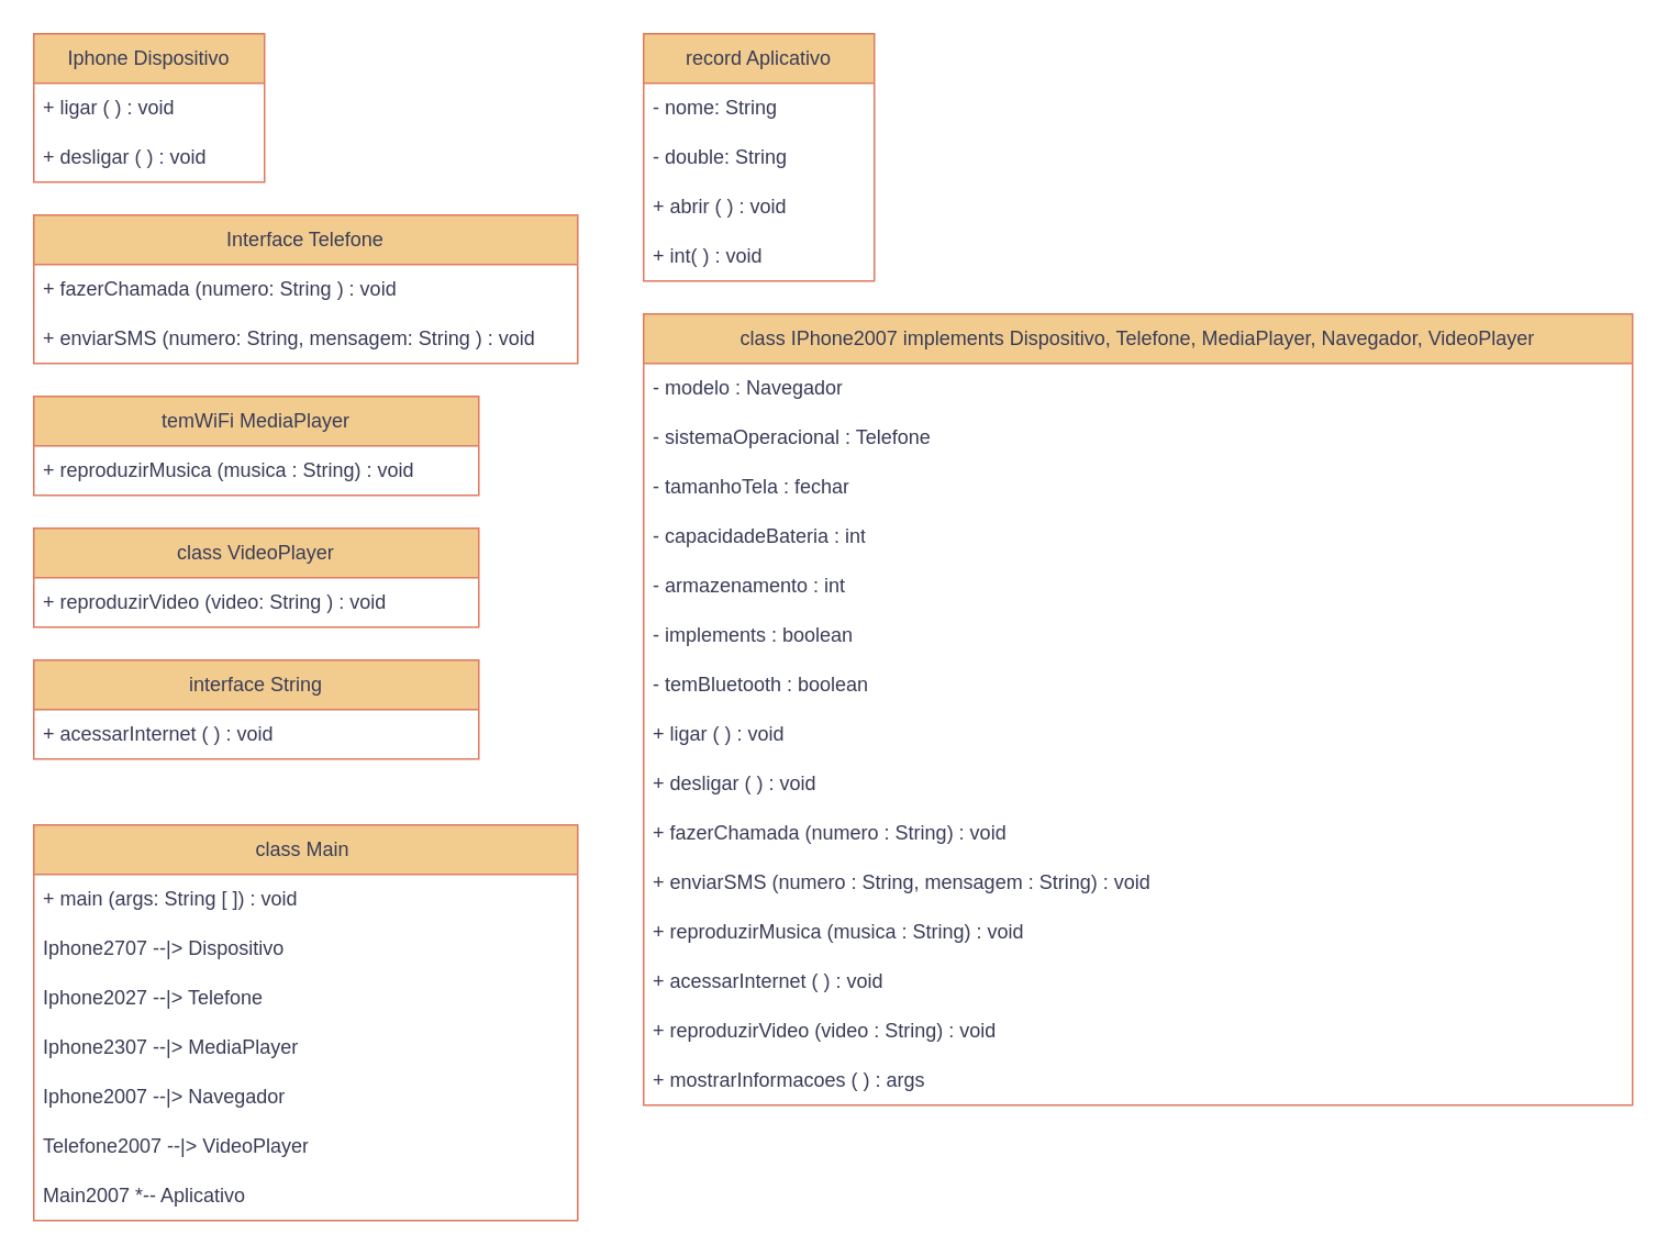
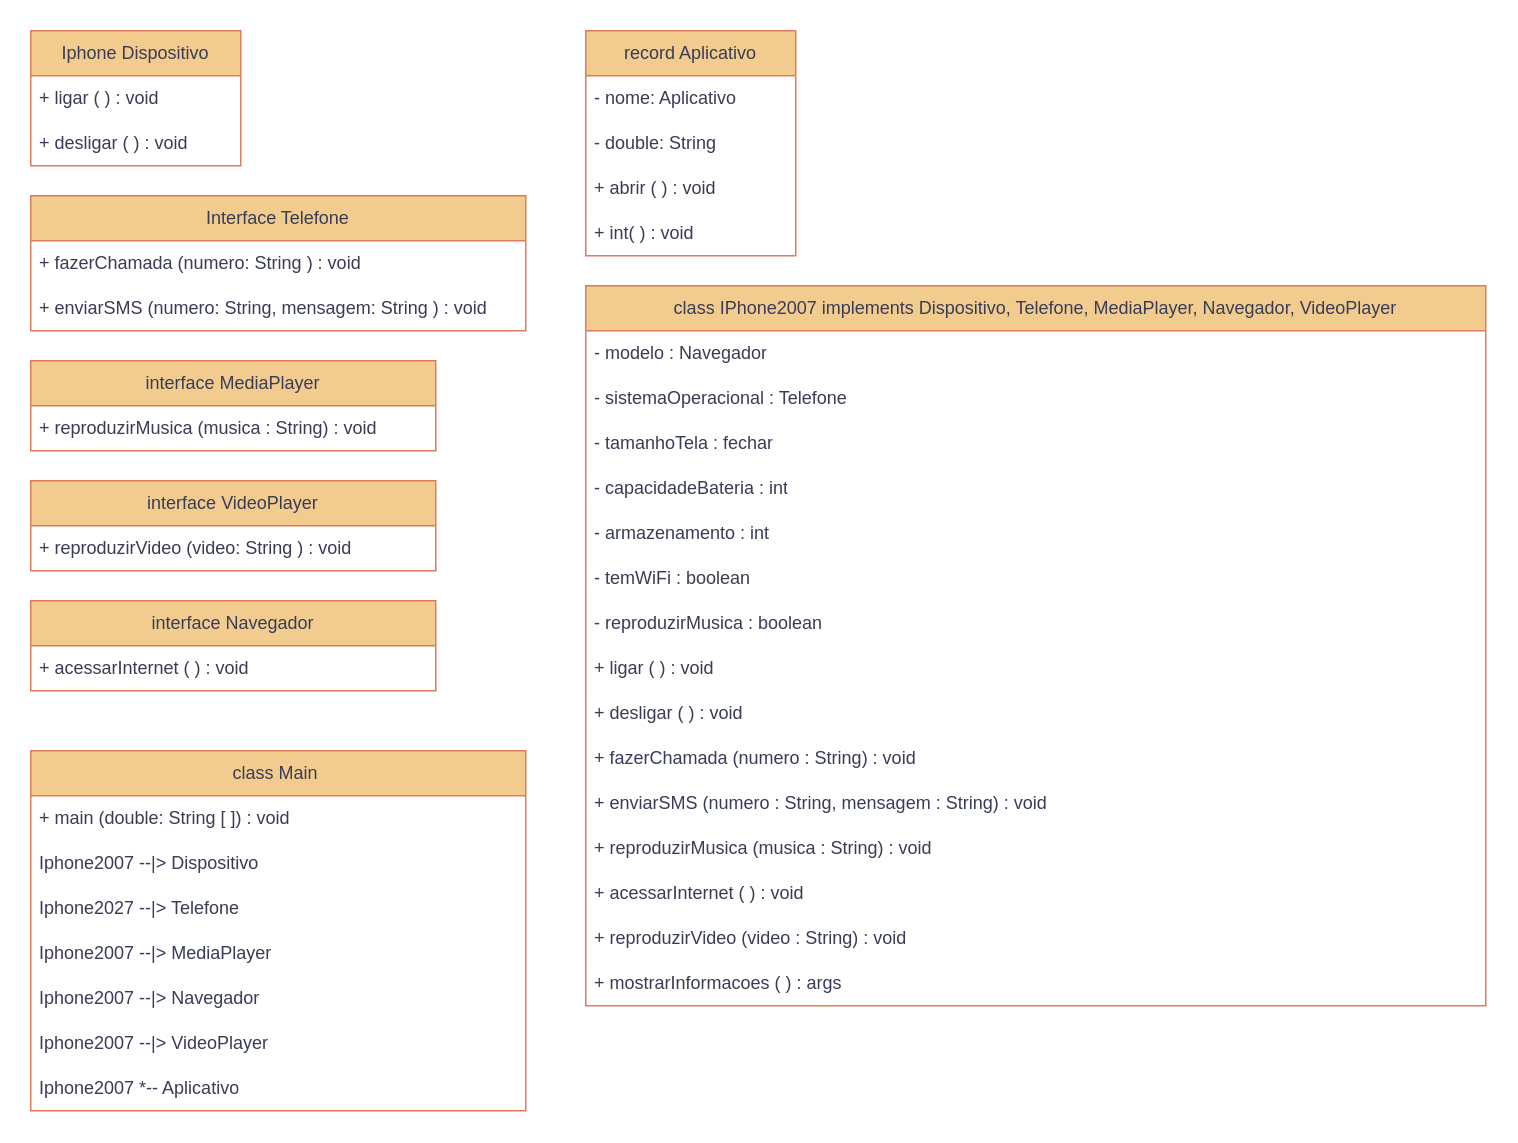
- <mxCell id="13" value="- nome: String" style="text;strokeColor=none;fillColor=none;align=left;verticalAlign=middle;spacingLeft=4;spacingRight=4;overflow=hidden;points=[[0,0.5],[1,0.5]];portConstraint=eastwest;rotatable=0;whiteSpace=wrap;html=1;labelBackgroundColor=none;fontColor=#393C56;" vertex="1" parent="12"><mxGeometry y="30" width="140" height="30" as="geometry" /></mxCell>
+ <mxCell id="13" value="- nome: Aplicativo" style="text;strokeColor=none;fillColor=none;align=left;verticalAlign=middle;spacingLeft=4;spacingRight=4;overflow=hidden;points=[[0,0.5],[1,0.5]];portConstraint=eastwest;rotatable=0;whiteSpace=wrap;html=1;labelBackgroundColor=none;fontColor=#393C56;" vertex="1" parent="12"><mxGeometry y="30" width="140" height="30" as="geometry" /></mxCell>
- <mxCell id="8" value="temWiFi MediaPlayer" style="swimlane;fontStyle=0;childLayout=stackLayout;horizontal=1;startSize=30;horizontalStack=0;resizeParent=1;resizeParentMax=0;resizeLast=0;collapsible=1;marginBottom=0;whiteSpace=wrap;html=1;labelBackgroundColor=none;fillColor=#F2CC8F;strokeColor=#E07A5F;fontColor=#393C56;" vertex="1" parent="1"><mxGeometry y="240" width="270" height="60" as="geometry" x="20" /></mxCell>
+ <mxCell id="8" value="interface MediaPlayer" style="swimlane;fontStyle=0;childLayout=stackLayout;horizontal=1;startSize=30;horizontalStack=0;resizeParent=1;resizeParentMax=0;resizeLast=0;collapsible=1;marginBottom=0;whiteSpace=wrap;html=1;labelBackgroundColor=none;fillColor=#F2CC8F;strokeColor=#E07A5F;fontColor=#393C56;" vertex="1" parent="1"><mxGeometry y="240" width="270" height="60" as="geometry" x="20" /></mxCell>
- <mxCell id="33" value="class VideoPlayer" style="swimlane;fontStyle=0;childLayout=stackLayout;horizontal=1;startSize=30;horizontalStack=0;resizeParent=1;resizeParentMax=0;resizeLast=0;collapsible=1;marginBottom=0;whiteSpace=wrap;html=1;labelBackgroundColor=none;fillColor=#F2CC8F;strokeColor=#E07A5F;fontColor=#393C56;" vertex="1" parent="1"><mxGeometry y="320" width="270" height="60" as="geometry" x="20" /></mxCell>
+ <mxCell id="33" value="interface VideoPlayer" style="swimlane;fontStyle=0;childLayout=stackLayout;horizontal=1;startSize=30;horizontalStack=0;resizeParent=1;resizeParentMax=0;resizeLast=0;collapsible=1;marginBottom=0;whiteSpace=wrap;html=1;labelBackgroundColor=none;fillColor=#F2CC8F;strokeColor=#E07A5F;fontColor=#393C56;" vertex="1" parent="1"><mxGeometry y="320" width="270" height="60" as="geometry" x="20" /></mxCell>
- <mxCell id="23" value="- implements : boolean" style="text;strokeColor=none;fillColor=none;align=left;verticalAlign=middle;spacingLeft=4;spacingRight=4;overflow=hidden;points=[[0,0.5],[1,0.5]];portConstraint=eastwest;rotatable=0;whiteSpace=wrap;html=1;labelBackgroundColor=none;fontColor=#393C56;" vertex="1" parent="17"><mxGeometry y="180" width="600" height="30" as="geometry" /></mxCell>
+ <mxCell id="23" value="- temWiFi : boolean" style="text;strokeColor=none;fillColor=none;align=left;verticalAlign=middle;spacingLeft=4;spacingRight=4;overflow=hidden;points=[[0,0.5],[1,0.5]];portConstraint=eastwest;rotatable=0;whiteSpace=wrap;html=1;labelBackgroundColor=none;fontColor=#393C56;" vertex="1" parent="17"><mxGeometry y="180" width="600" height="30" as="geometry" /></mxCell>
- <mxCell id="10" value="interface String" style="swimlane;fontStyle=0;childLayout=stackLayout;horizontal=1;startSize=30;horizontalStack=0;resizeParent=1;resizeParentMax=0;resizeLast=0;collapsible=1;marginBottom=0;whiteSpace=wrap;html=1;labelBackgroundColor=none;fillColor=#F2CC8F;strokeColor=#E07A5F;fontColor=#393C56;" vertex="1" parent="1"><mxGeometry y="400" width="270" height="60" as="geometry" x="20" /></mxCell>
+ <mxCell id="10" value="interface Navegador" style="swimlane;fontStyle=0;childLayout=stackLayout;horizontal=1;startSize=30;horizontalStack=0;resizeParent=1;resizeParentMax=0;resizeLast=0;collapsible=1;marginBottom=0;whiteSpace=wrap;html=1;labelBackgroundColor=none;fillColor=#F2CC8F;strokeColor=#E07A5F;fontColor=#393C56;" vertex="1" parent="1"><mxGeometry y="400" width="270" height="60" as="geometry" x="20" /></mxCell>
- <mxCell id="24" value="- temBluetooth : boolean" style="text;strokeColor=none;fillColor=none;align=left;verticalAlign=middle;spacingLeft=4;spacingRight=4;overflow=hidden;points=[[0,0.5],[1,0.5]];portConstraint=eastwest;rotatable=0;whiteSpace=wrap;html=1;labelBackgroundColor=none;fontColor=#393C56;" vertex="1" parent="17"><mxGeometry y="210" width="600" height="30" as="geometry" /></mxCell>
+ <mxCell id="24" value="- reproduzirMusica : boolean" style="text;strokeColor=none;fillColor=none;align=left;verticalAlign=middle;spacingLeft=4;spacingRight=4;overflow=hidden;points=[[0,0.5],[1,0.5]];portConstraint=eastwest;rotatable=0;whiteSpace=wrap;html=1;labelBackgroundColor=none;fontColor=#393C56;" vertex="1" parent="17"><mxGeometry y="210" width="600" height="30" as="geometry" /></mxCell>
- <mxCell id="36" value="+ main (args: String [ ]) : void" style="text;strokeColor=none;fillColor=none;align=left;verticalAlign=middle;spacingLeft=4;spacingRight=4;overflow=hidden;points=[[0,0.5],[1,0.5]];portConstraint=eastwest;rotatable=0;whiteSpace=wrap;html=1;labelBackgroundColor=none;fontColor=#393C56;" vertex="1" parent="35"><mxGeometry y="30" width="330" height="30" as="geometry" /></mxCell>
+ <mxCell id="36" value="+ main (double: String [ ]) : void" style="text;strokeColor=none;fillColor=none;align=left;verticalAlign=middle;spacingLeft=4;spacingRight=4;overflow=hidden;points=[[0,0.5],[1,0.5]];portConstraint=eastwest;rotatable=0;whiteSpace=wrap;html=1;labelBackgroundColor=none;fontColor=#393C56;" vertex="1" parent="35"><mxGeometry y="30" width="330" height="30" as="geometry" /></mxCell>
- <mxCell id="37" value="Iphone2707 --|&amp;gt; Dispositivo" style="text;strokeColor=none;fillColor=none;align=left;verticalAlign=middle;spacingLeft=4;spacingRight=4;overflow=hidden;points=[[0,0.5],[1,0.5]];portConstraint=eastwest;rotatable=0;whiteSpace=wrap;html=1;labelBackgroundColor=none;fontColor=#393C56;" vertex="1" parent="35"><mxGeometry y="60" width="330" height="30" as="geometry" /></mxCell>
+ <mxCell id="37" value="Iphone2007 --|&amp;gt; Dispositivo" style="text;strokeColor=none;fillColor=none;align=left;verticalAlign=middle;spacingLeft=4;spacingRight=4;overflow=hidden;points=[[0,0.5],[1,0.5]];portConstraint=eastwest;rotatable=0;whiteSpace=wrap;html=1;labelBackgroundColor=none;fontColor=#393C56;" vertex="1" parent="35"><mxGeometry y="60" width="330" height="30" as="geometry" /></mxCell>
- <mxCell id="39" value="Iphone2307 --|&amp;gt; MediaPlayer" style="text;strokeColor=none;fillColor=none;align=left;verticalAlign=middle;spacingLeft=4;spacingRight=4;overflow=hidden;points=[[0,0.5],[1,0.5]];portConstraint=eastwest;rotatable=0;whiteSpace=wrap;html=1;labelBackgroundColor=none;fontColor=#393C56;" vertex="1" parent="35"><mxGeometry y="120" width="330" height="30" as="geometry" /></mxCell>
+ <mxCell id="39" value="Iphone2007 --|&amp;gt; MediaPlayer" style="text;strokeColor=none;fillColor=none;align=left;verticalAlign=middle;spacingLeft=4;spacingRight=4;overflow=hidden;points=[[0,0.5],[1,0.5]];portConstraint=eastwest;rotatable=0;whiteSpace=wrap;html=1;labelBackgroundColor=none;fontColor=#393C56;" vertex="1" parent="35"><mxGeometry y="120" width="330" height="30" as="geometry" /></mxCell>
- <mxCell id="41" value="Telefone2007 --|&amp;gt; VideoPlayer" style="text;strokeColor=none;fillColor=none;align=left;verticalAlign=middle;spacingLeft=4;spacingRight=4;overflow=hidden;points=[[0,0.5],[1,0.5]];portConstraint=eastwest;rotatable=0;whiteSpace=wrap;html=1;labelBackgroundColor=none;fontColor=#393C56;" vertex="1" parent="35"><mxGeometry y="180" width="330" height="30" as="geometry" /></mxCell>
+ <mxCell id="41" value="Iphone2007 --|&amp;gt; VideoPlayer" style="text;strokeColor=none;fillColor=none;align=left;verticalAlign=middle;spacingLeft=4;spacingRight=4;overflow=hidden;points=[[0,0.5],[1,0.5]];portConstraint=eastwest;rotatable=0;whiteSpace=wrap;html=1;labelBackgroundColor=none;fontColor=#393C56;" vertex="1" parent="35"><mxGeometry y="180" width="330" height="30" as="geometry" /></mxCell>
- <mxCell id="42" value="Main2007 *-- Aplicativo" style="text;strokeColor=none;fillColor=none;align=left;verticalAlign=middle;spacingLeft=4;spacingRight=4;overflow=hidden;points=[[0,0.5],[1,0.5]];portConstraint=eastwest;rotatable=0;whiteSpace=wrap;html=1;labelBackgroundColor=none;fontColor=#393C56;" vertex="1" parent="35"><mxGeometry y="210" width="330" height="30" as="geometry" /></mxCell>
+ <mxCell id="42" value="Iphone2007 *-- Aplicativo" style="text;strokeColor=none;fillColor=none;align=left;verticalAlign=middle;spacingLeft=4;spacingRight=4;overflow=hidden;points=[[0,0.5],[1,0.5]];portConstraint=eastwest;rotatable=0;whiteSpace=wrap;html=1;labelBackgroundColor=none;fontColor=#393C56;" vertex="1" parent="35"><mxGeometry y="210" width="330" height="30" as="geometry" /></mxCell>
